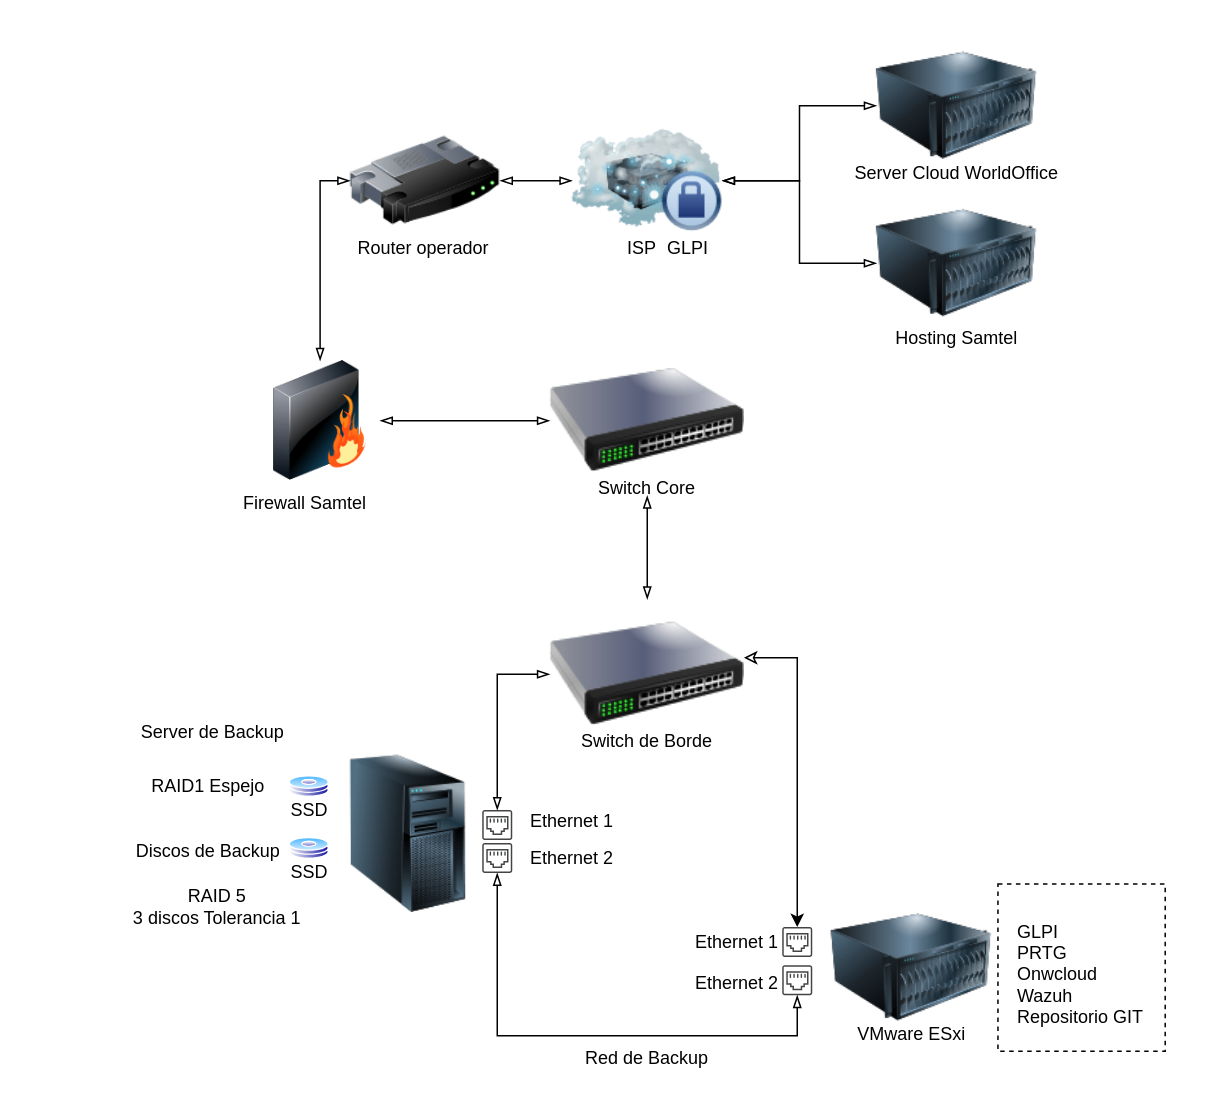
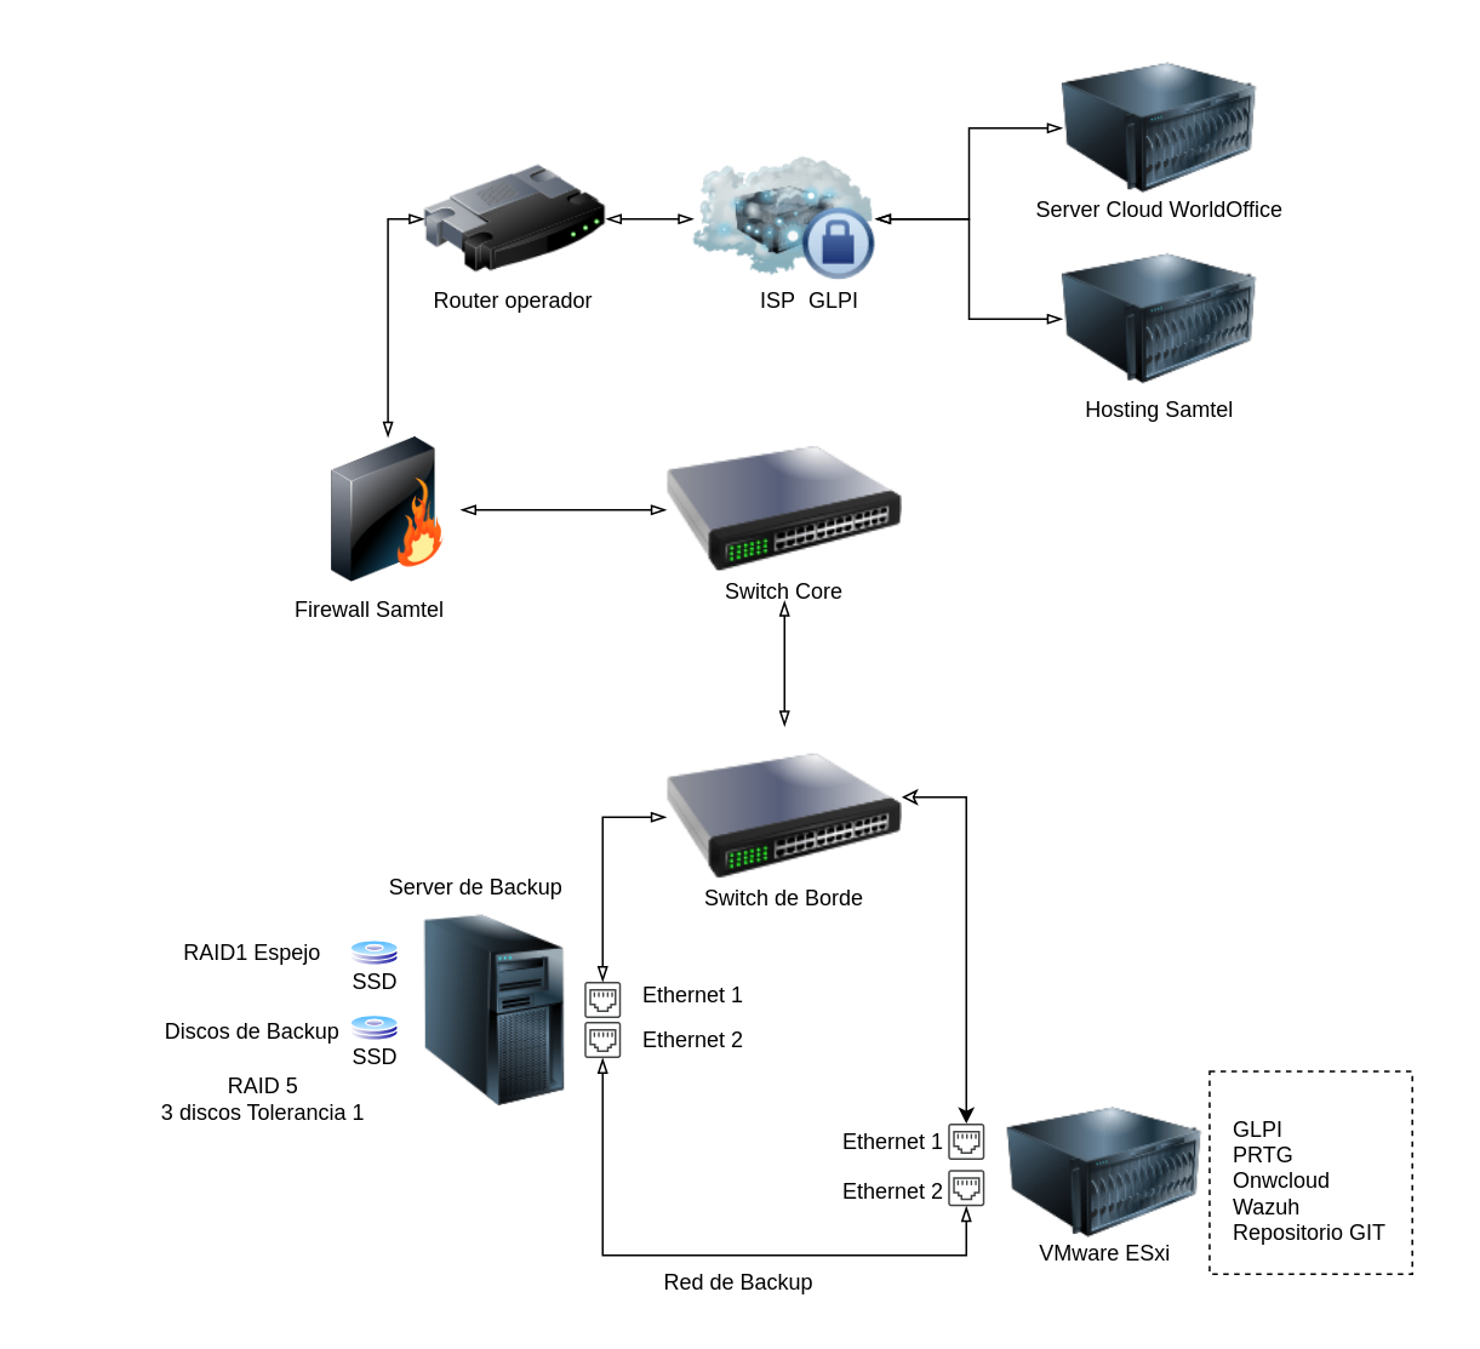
- <mxCell id="17" value="Server de Backup" style="text;html=1;align=center;verticalAlign=middle;whiteSpace=wrap;rounded=0;" vertex="1" parent="1"><mxGeometry x="83.89" y="473" width="115" height="30" as="geometry" /></mxCell>
+ <mxCell id="17" value="Server de Backup" style="text;html=1;align=center;verticalAlign=middle;whiteSpace=wrap;rounded=0;" vertex="1" parent="1"><mxGeometry x="203.89" y="473" width="115" height="30" as="geometry" /></mxCell>
- <mxCell id="12" value="Red de Backup" style="text;html=1;align=center;verticalAlign=middle;whiteSpace=wrap;rounded=0;" vertex="1" parent="1"><mxGeometry x="381" y="690" width="100" height="30" as="geometry" /></mxCell>
+ <mxCell id="12" value="Red de Backup" style="text;html=1;align=center;verticalAlign=middle;whiteSpace=wrap;rounded=0;" vertex="1" parent="1"><mxGeometry x="356" y="690" width="100" height="30" as="geometry" /></mxCell>
